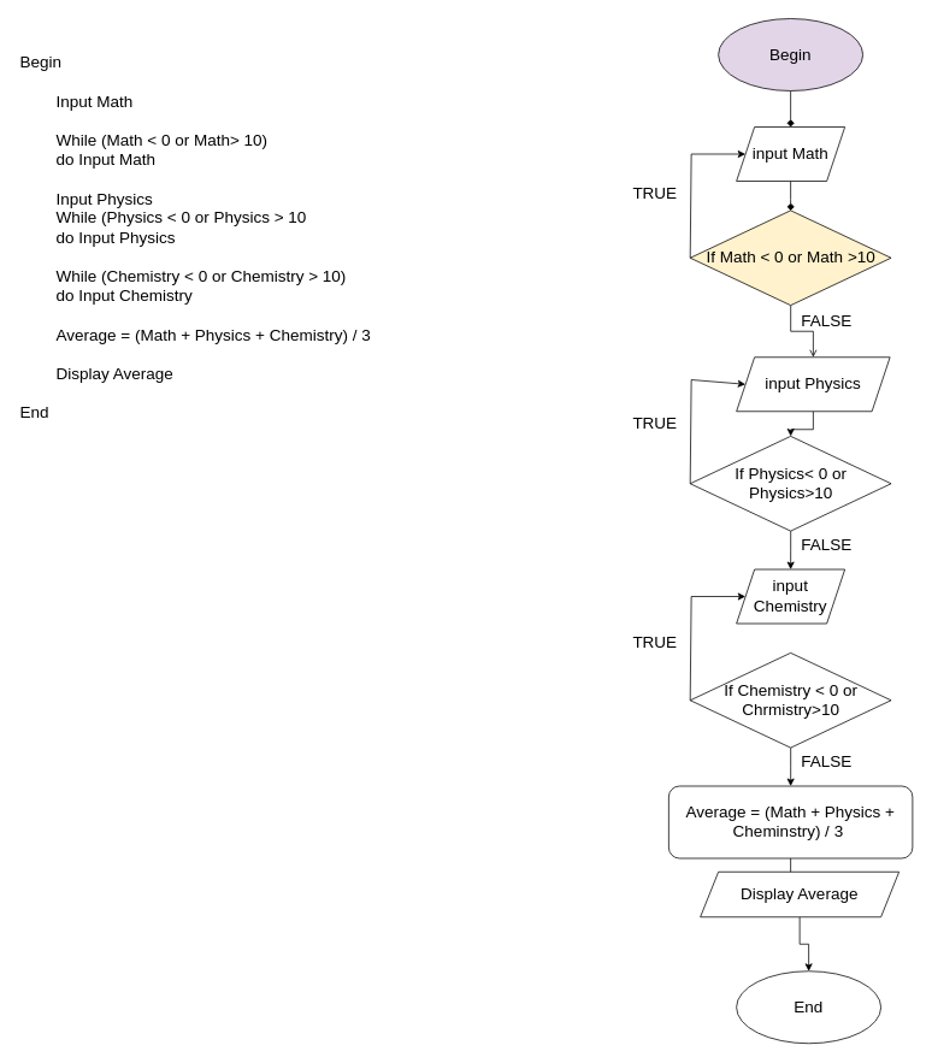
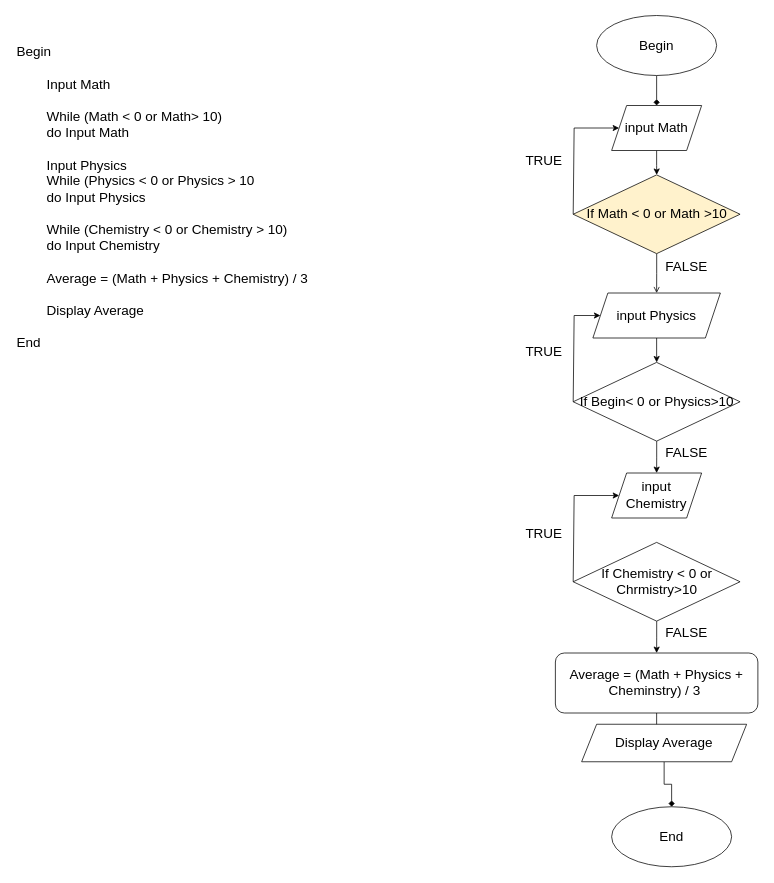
- <mxCell id="4" value="Begin" style="ellipse;whiteSpace=wrap;html=1;fontSize=18;fillColor=#e1d5e7;" parent="1" vertex="1"><mxGeometry x="795" y="20" width="160" height="80" as="geometry" /></mxCell>
+ <mxCell id="4" value="Begin" style="ellipse;whiteSpace=wrap;html=1;fontSize=18;" parent="1" vertex="1"><mxGeometry x="795" y="20" width="160" height="80" as="geometry" /></mxCell>
- <mxCell id="6" value="" style="edgeStyle=orthogonalEdgeStyle;rounded=0;orthogonalLoop=1;jettySize=auto;html=1;fontSize=18;endArrow=diamond;" parent="1" source="7" target="9" edge="1"><mxGeometry relative="1" as="geometry" /></mxCell>
+ <mxCell id="6" value="" style="edgeStyle=orthogonalEdgeStyle;rounded=0;orthogonalLoop=1;jettySize=auto;html=1;fontSize=18;" parent="1" source="7" target="9" edge="1"><mxGeometry relative="1" as="geometry" /></mxCell>
- <mxCell id="11" value="input Physics" style="shape=parallelogram;perimeter=parallelogramPerimeter;whiteSpace=wrap;html=1;fixedSize=1;fontSize=18;" parent="1" vertex="1"><mxGeometry x="815" y="395" width="170" height="60" as="geometry" /></mxCell>
+ <mxCell id="11" value="input Physics" style="shape=parallelogram;perimeter=parallelogramPerimeter;whiteSpace=wrap;html=1;fixedSize=1;fontSize=18;" parent="1" vertex="1"><mxGeometry x="790" y="390" width="170" height="60" as="geometry" /></mxCell>
- <mxCell id="13" value="If Physics&amp;lt; 0 or Physics&amp;gt;10" style="rhombus;whiteSpace=wrap;html=1;fontSize=18;" parent="1" vertex="1"><mxGeometry x="763.75" y="482.5" width="222.5" height="105" as="geometry" /></mxCell>
+ <mxCell id="13" value="If Begin&amp;lt; 0 or Physics&amp;gt;10" style="rhombus;whiteSpace=wrap;html=1;fontSize=18;" parent="1" vertex="1"><mxGeometry x="763.75" y="482.5" width="222.5" height="105" as="geometry" /></mxCell>
- <mxCell id="19" value="" style="edgeStyle=orthogonalEdgeStyle;rounded=0;orthogonalLoop=1;jettySize=auto;html=1;fontSize=18;" parent="1" source="20" target="5" edge="1"><mxGeometry relative="1" as="geometry" /></mxCell>
+ <mxCell id="19" value="" style="edgeStyle=orthogonalEdgeStyle;rounded=0;orthogonalLoop=1;jettySize=auto;html=1;fontSize=18;endArrow=diamond;" parent="1" source="20" target="5" edge="1"><mxGeometry relative="1" as="geometry" /></mxCell>
